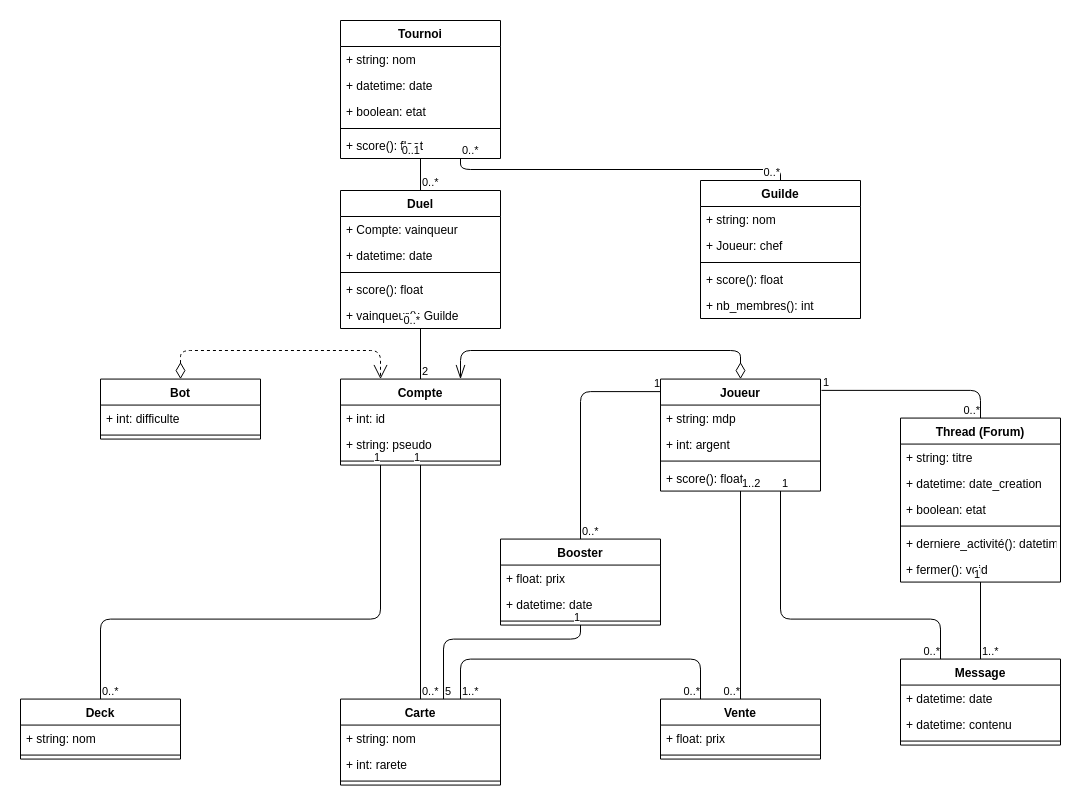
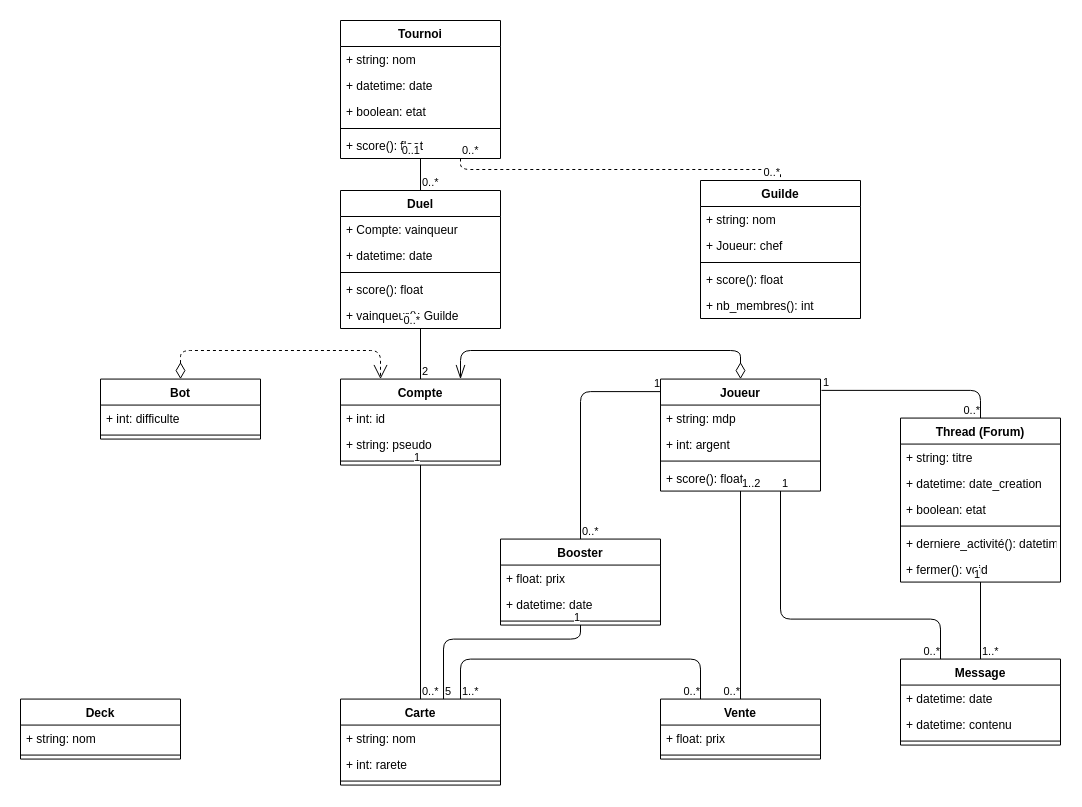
- <mxCell id="44" value="" style="endArrow=none;html=1;edgeStyle=orthogonalEdgeStyle;exitX=0.75;exitY=1;exitDx=0;exitDy=0;entryX=0.5;entryY=0;entryDx=0;entryDy=0;" edge="1" parent="1" source="24" target="18"><mxGeometry relative="1" as="geometry"><mxPoint x="450" y="870" as="sourcePoint" /><mxPoint x="610" y="870" as="targetPoint" /></mxGeometry></mxCell>
+ <mxCell id="44" value="" style="endArrow=none;html=1;edgeStyle=orthogonalEdgeStyle;exitX=0.75;exitY=1;exitDx=0;exitDy=0;entryX=0.5;entryY=0;entryDx=0;entryDy=0;dashed=1;" edge="1" parent="1" source="24" target="18"><mxGeometry relative="1" as="geometry"><mxPoint x="450" y="870" as="sourcePoint" /><mxPoint x="610" y="870" as="targetPoint" /></mxGeometry></mxCell>
- <mxCell id="76" value="" style="endArrow=none;html=1;edgeStyle=orthogonalEdgeStyle;entryX=0.25;entryY=1;entryDx=0;entryDy=0;exitX=0.5;exitY=0;exitDx=0;exitDy=0;" edge="1" parent="1" source="2" target="56"><mxGeometry relative="1" as="geometry"><mxPoint x="400" y="478.57" as="sourcePoint" /><mxPoint x="560" y="478.57" as="targetPoint" /><Array as="points"><mxPoint x="100" y="618.57" /><mxPoint x="380" y="618.57" /></Array></mxGeometry></mxCell>
- <mxCell id="77" value="0..*" style="edgeLabel;resizable=0;html=1;align=left;verticalAlign=bottom;" connectable="0" vertex="1" parent="76"><mxGeometry x="-1" relative="1" as="geometry" /></mxCell>
- <mxCell id="78" value="1" style="edgeLabel;resizable=0;html=1;align=right;verticalAlign=bottom;" connectable="0" vertex="1" parent="76"><mxGeometry x="1" relative="1" as="geometry" /></mxCell>
